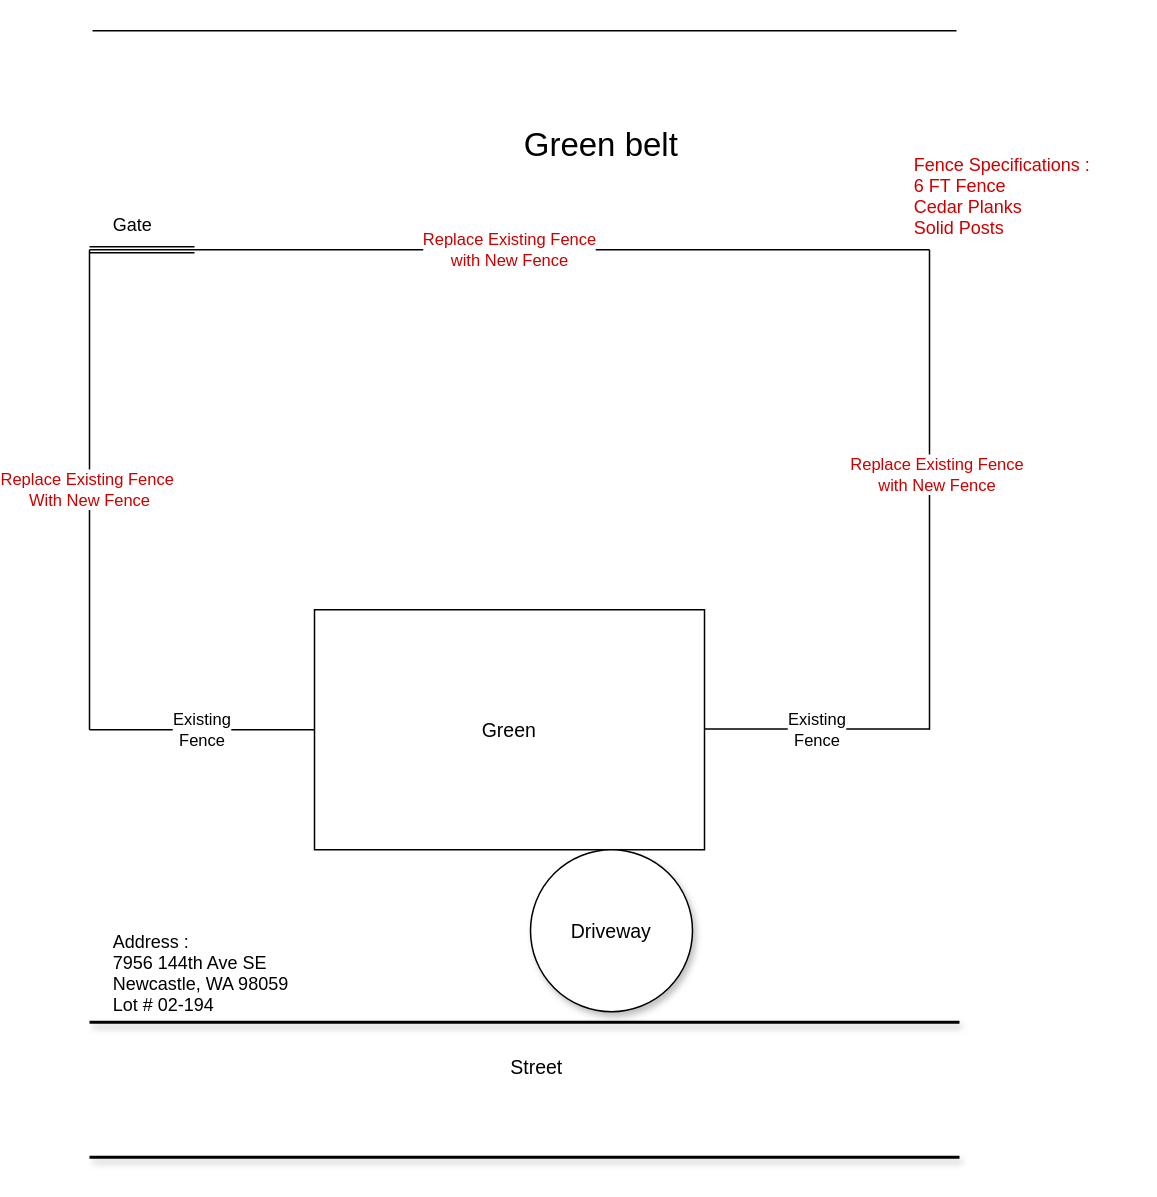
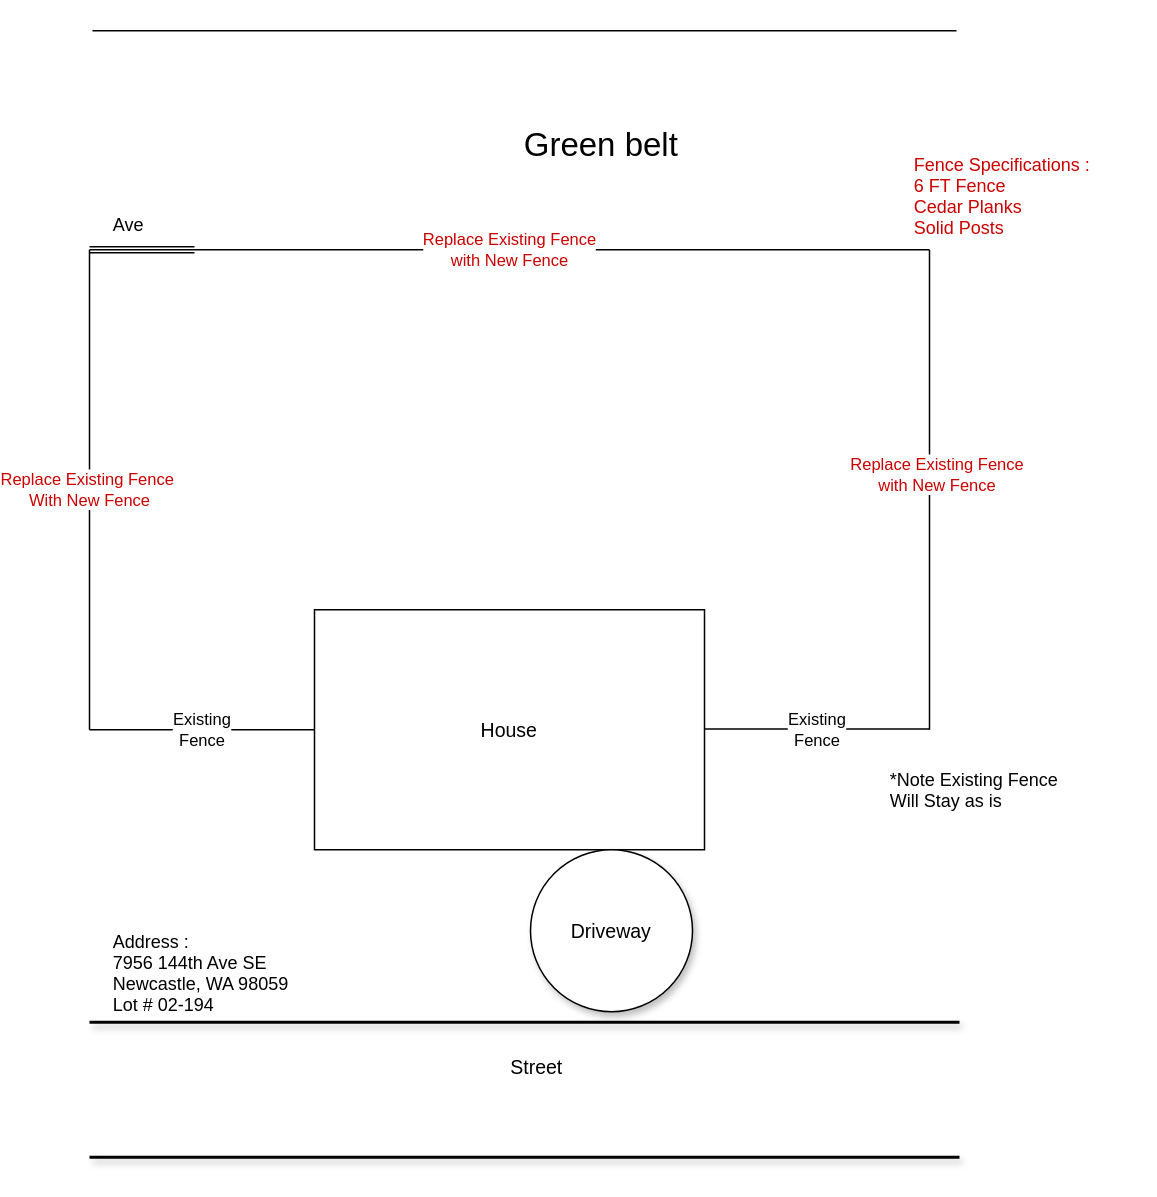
- <mxCell id="11" value="Gate" style="text;strokeColor=none;fillColor=none;align=left;verticalAlign=top;spacingLeft=4;spacingRight=4;overflow=hidden;rotatable=0;points=[[0,0.5],[1,0.5]];portConstraint=eastwest;shadow=1;" parent="1" vertex="1"><mxGeometry x="30" y="136" width="50" height="20" as="geometry" /></mxCell>
+ <mxCell id="11" value="Ave" style="text;strokeColor=none;fillColor=none;align=left;verticalAlign=top;spacingLeft=4;spacingRight=4;overflow=hidden;rotatable=0;points=[[0,0.5],[1,0.5]];portConstraint=eastwest;shadow=1;" parent="1" vertex="1"><mxGeometry x="30" y="136" width="50" height="20" as="geometry" /></mxCell>
- <mxCell id="2" value="&lt;font style=&quot;font-size: 13px&quot;&gt;Green&lt;/font&gt;" style="rounded=0;whiteSpace=wrap;html=1;" parent="1" vertex="1"><mxGeometry x="170" y="406" width="260" height="160" as="geometry" /></mxCell>
+ <mxCell id="2" value="&lt;font style=&quot;font-size: 13px&quot;&gt;House&lt;/font&gt;" style="rounded=0;whiteSpace=wrap;html=1;" parent="1" vertex="1"><mxGeometry x="170" y="406" width="260" height="160" as="geometry" /></mxCell>
+ <mxCell id="16" value="*Note Existing Fence &#10;Will Stay as is&#10;" style="text;strokeColor=none;fillColor=none;align=left;verticalAlign=top;spacingLeft=4;spacingRight=4;overflow=hidden;rotatable=0;points=[[0,0.5],[1,0.5]];portConstraint=eastwest;shadow=1;" parent="1" vertex="1"><mxGeometry x="548" y="506" width="162" height="60" as="geometry" /></mxCell>
